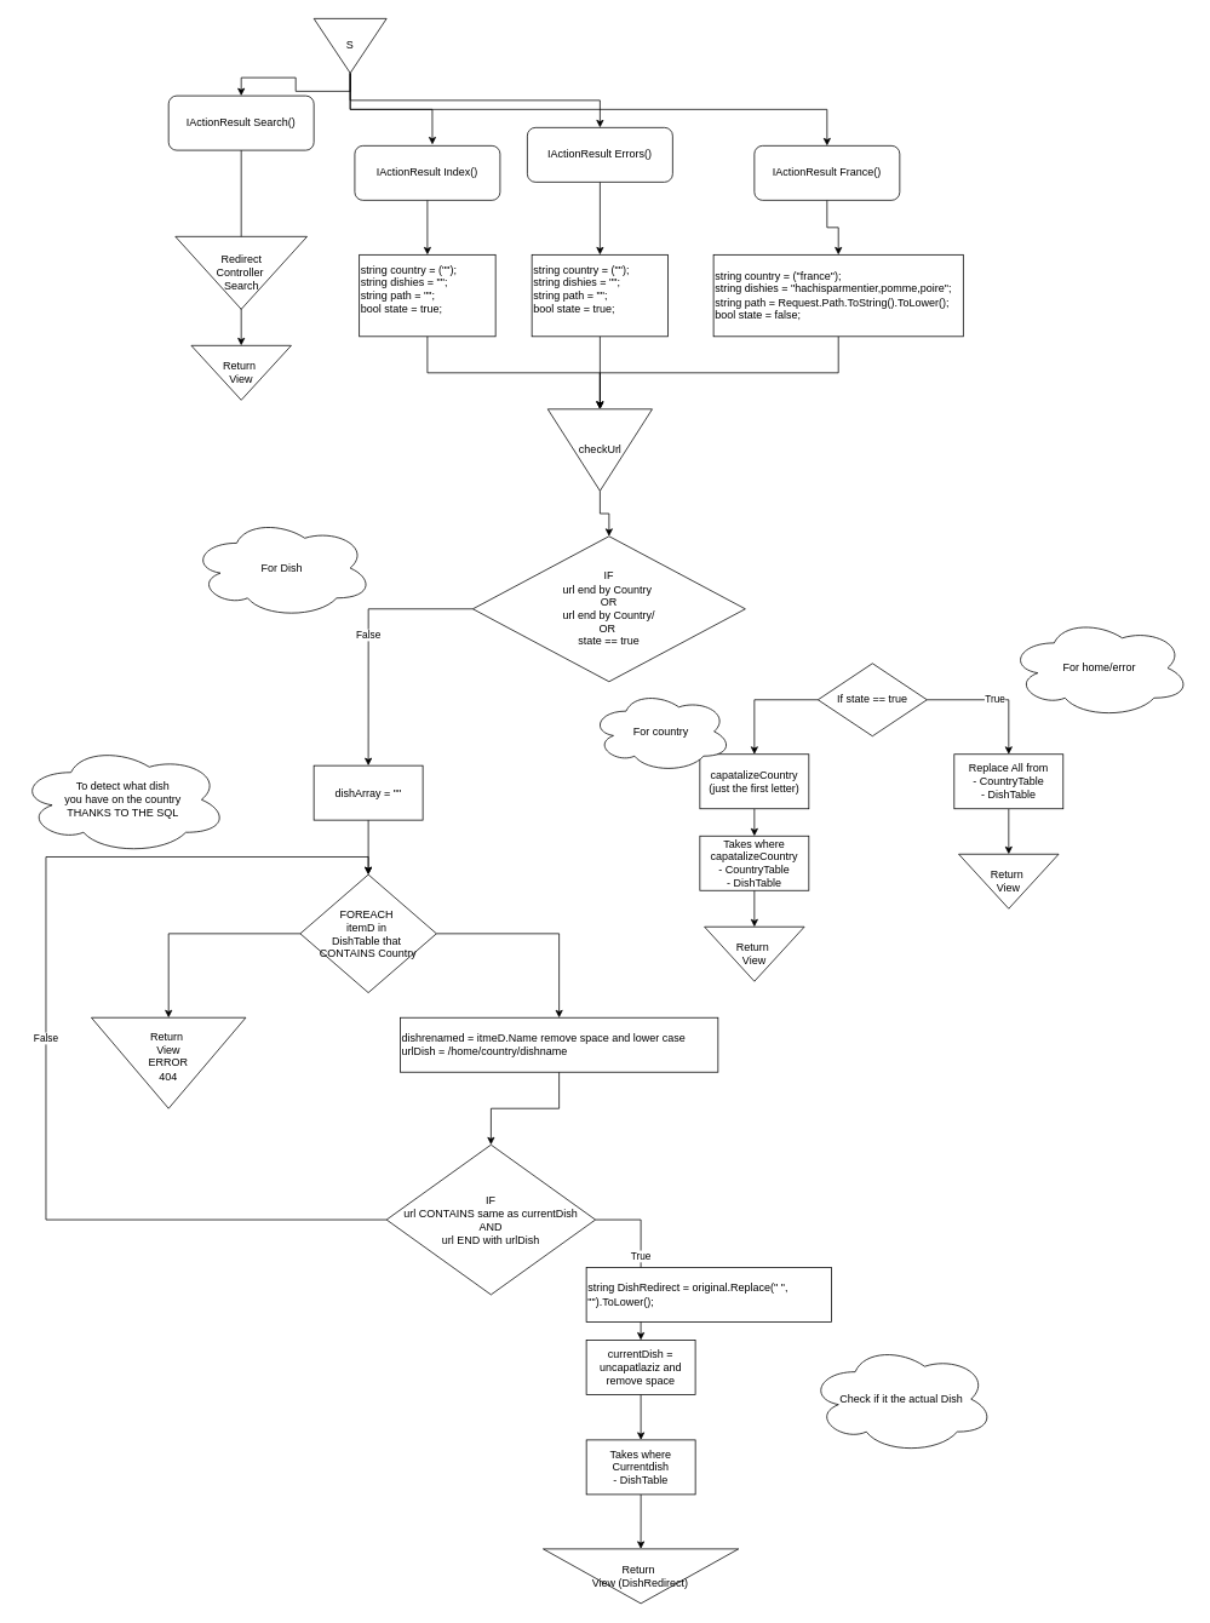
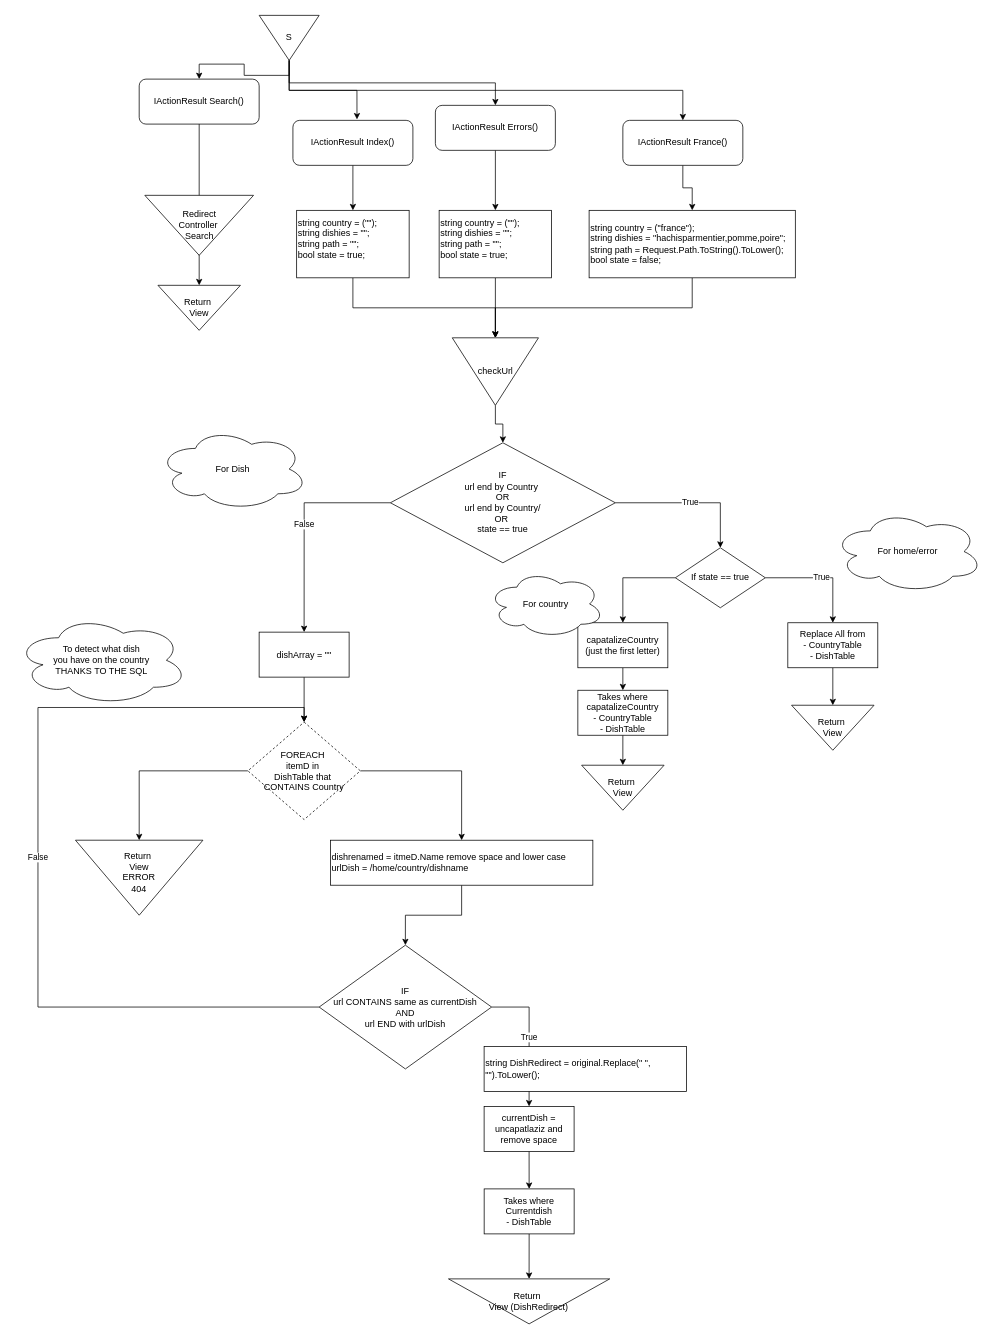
+ <mxCell id="23" value="True" style="edgeStyle=orthogonalEdgeStyle;rounded=0;orthogonalLoop=1;jettySize=auto;html=1;exitX=1;exitY=0.5;exitDx=0;exitDy=0;entryX=0.5;entryY=0;entryDx=0;entryDy=0;" edge="1" parent="1" source="25" target="28"><mxGeometry relative="1" as="geometry" /></mxCell>
- <mxCell id="53" value="FOREACH&amp;nbsp;&lt;div&gt;itemD in&lt;span style=&quot;background-color: initial;&quot;&gt;&amp;nbsp;&lt;/span&gt;&lt;div&gt;&lt;div&gt;DishTable that&amp;nbsp;&lt;/div&gt;&lt;div&gt;CONTAINS Country&lt;/div&gt;&lt;/div&gt;&lt;/div&gt;" style="rhombus;whiteSpace=wrap;html=1;" vertex="1" parent="1"><mxGeometry x="329.95" y="962.5" width="150" height="130" as="geometry" /></mxCell>
+ <mxCell id="53" value="FOREACH&amp;nbsp;&lt;div&gt;itemD in&lt;span style=&quot;background-color: initial;&quot;&gt;&amp;nbsp;&lt;/span&gt;&lt;div&gt;&lt;div&gt;DishTable that&amp;nbsp;&lt;/div&gt;&lt;div&gt;CONTAINS Country&lt;/div&gt;&lt;/div&gt;&lt;/div&gt;" style="rhombus;whiteSpace=wrap;html=1;dashed=1;" vertex="1" parent="1"><mxGeometry x="329.95" y="962.5" width="150" height="130" as="geometry" /></mxCell>
- <mxCell id="59" value="Check if it the actual Dish" style="ellipse;shape=cloud;whiteSpace=wrap;html=1;" vertex="1" parent="1"><mxGeometry x="890" y="1480" width="204.05" height="120" as="geometry" /></mxCell>
